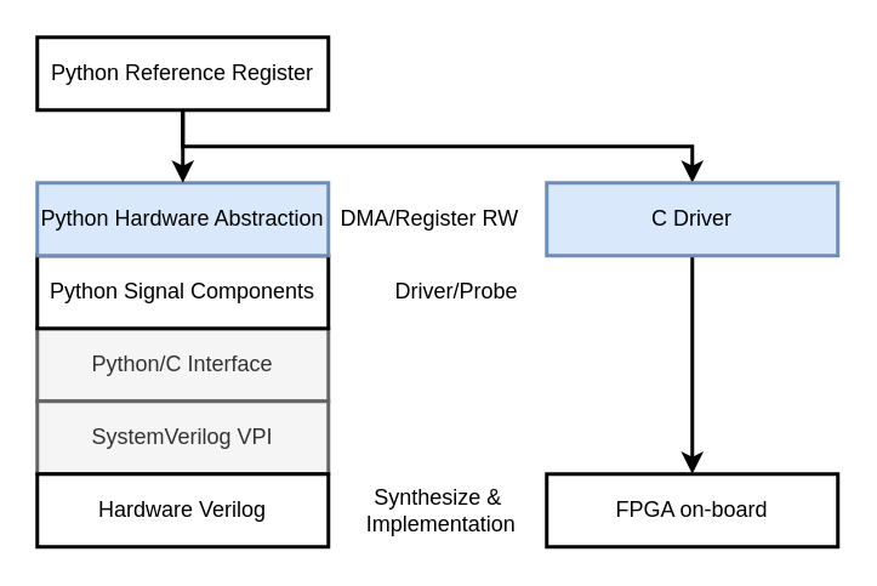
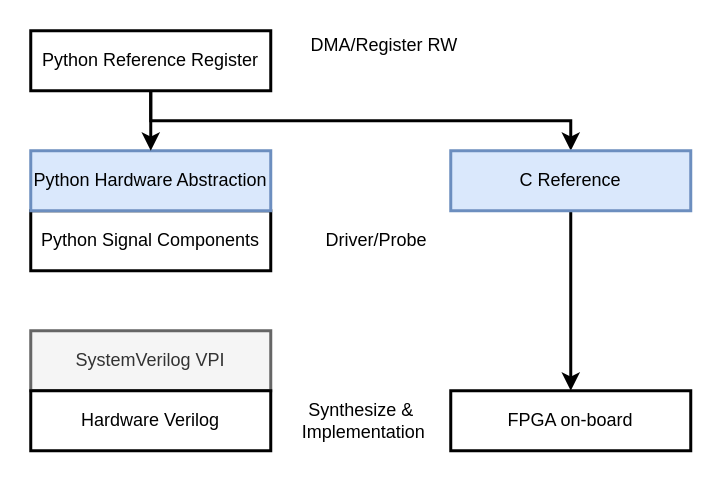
- <mxCell id="8" value="DMA/Register RW" style="text;html=1;align=left;verticalAlign=middle;resizable=0;points=[];autosize=1;" vertex="1" parent="1"><mxGeometry x="185" y="110" width="110" height="20" as="geometry" /></mxCell>
+ <mxCell id="8" value="DMA/Register RW" style="text;html=1;align=left;verticalAlign=middle;resizable=0;points=[];autosize=1;" vertex="1" parent="1"><mxGeometry x="205" y="20" width="110" height="20" as="geometry" /></mxCell>
- <mxCell id="13" value="C Driver" style="rounded=0;whiteSpace=wrap;html=1;strokeWidth=2;fillColor=#dae8fc;strokeColor=#6c8ebf;" vertex="1" parent="1"><mxGeometry x="300" y="100" width="160" height="40" as="geometry" /></mxCell>
+ <mxCell id="13" value="C Reference" style="rounded=0;whiteSpace=wrap;html=1;strokeWidth=2;fillColor=#dae8fc;strokeColor=#6c8ebf;" vertex="1" parent="1"><mxGeometry x="300" y="100" width="160" height="40" as="geometry" /></mxCell>
- <mxCell id="2" value="Python/C Interface" style="rounded=0;whiteSpace=wrap;html=1;strokeWidth=2;fillColor=#f5f5f5;strokeColor=#666666;fontColor=#333333;" vertex="1" parent="1"><mxGeometry x="20" y="180" width="160" height="40" as="geometry" /></mxCell>
